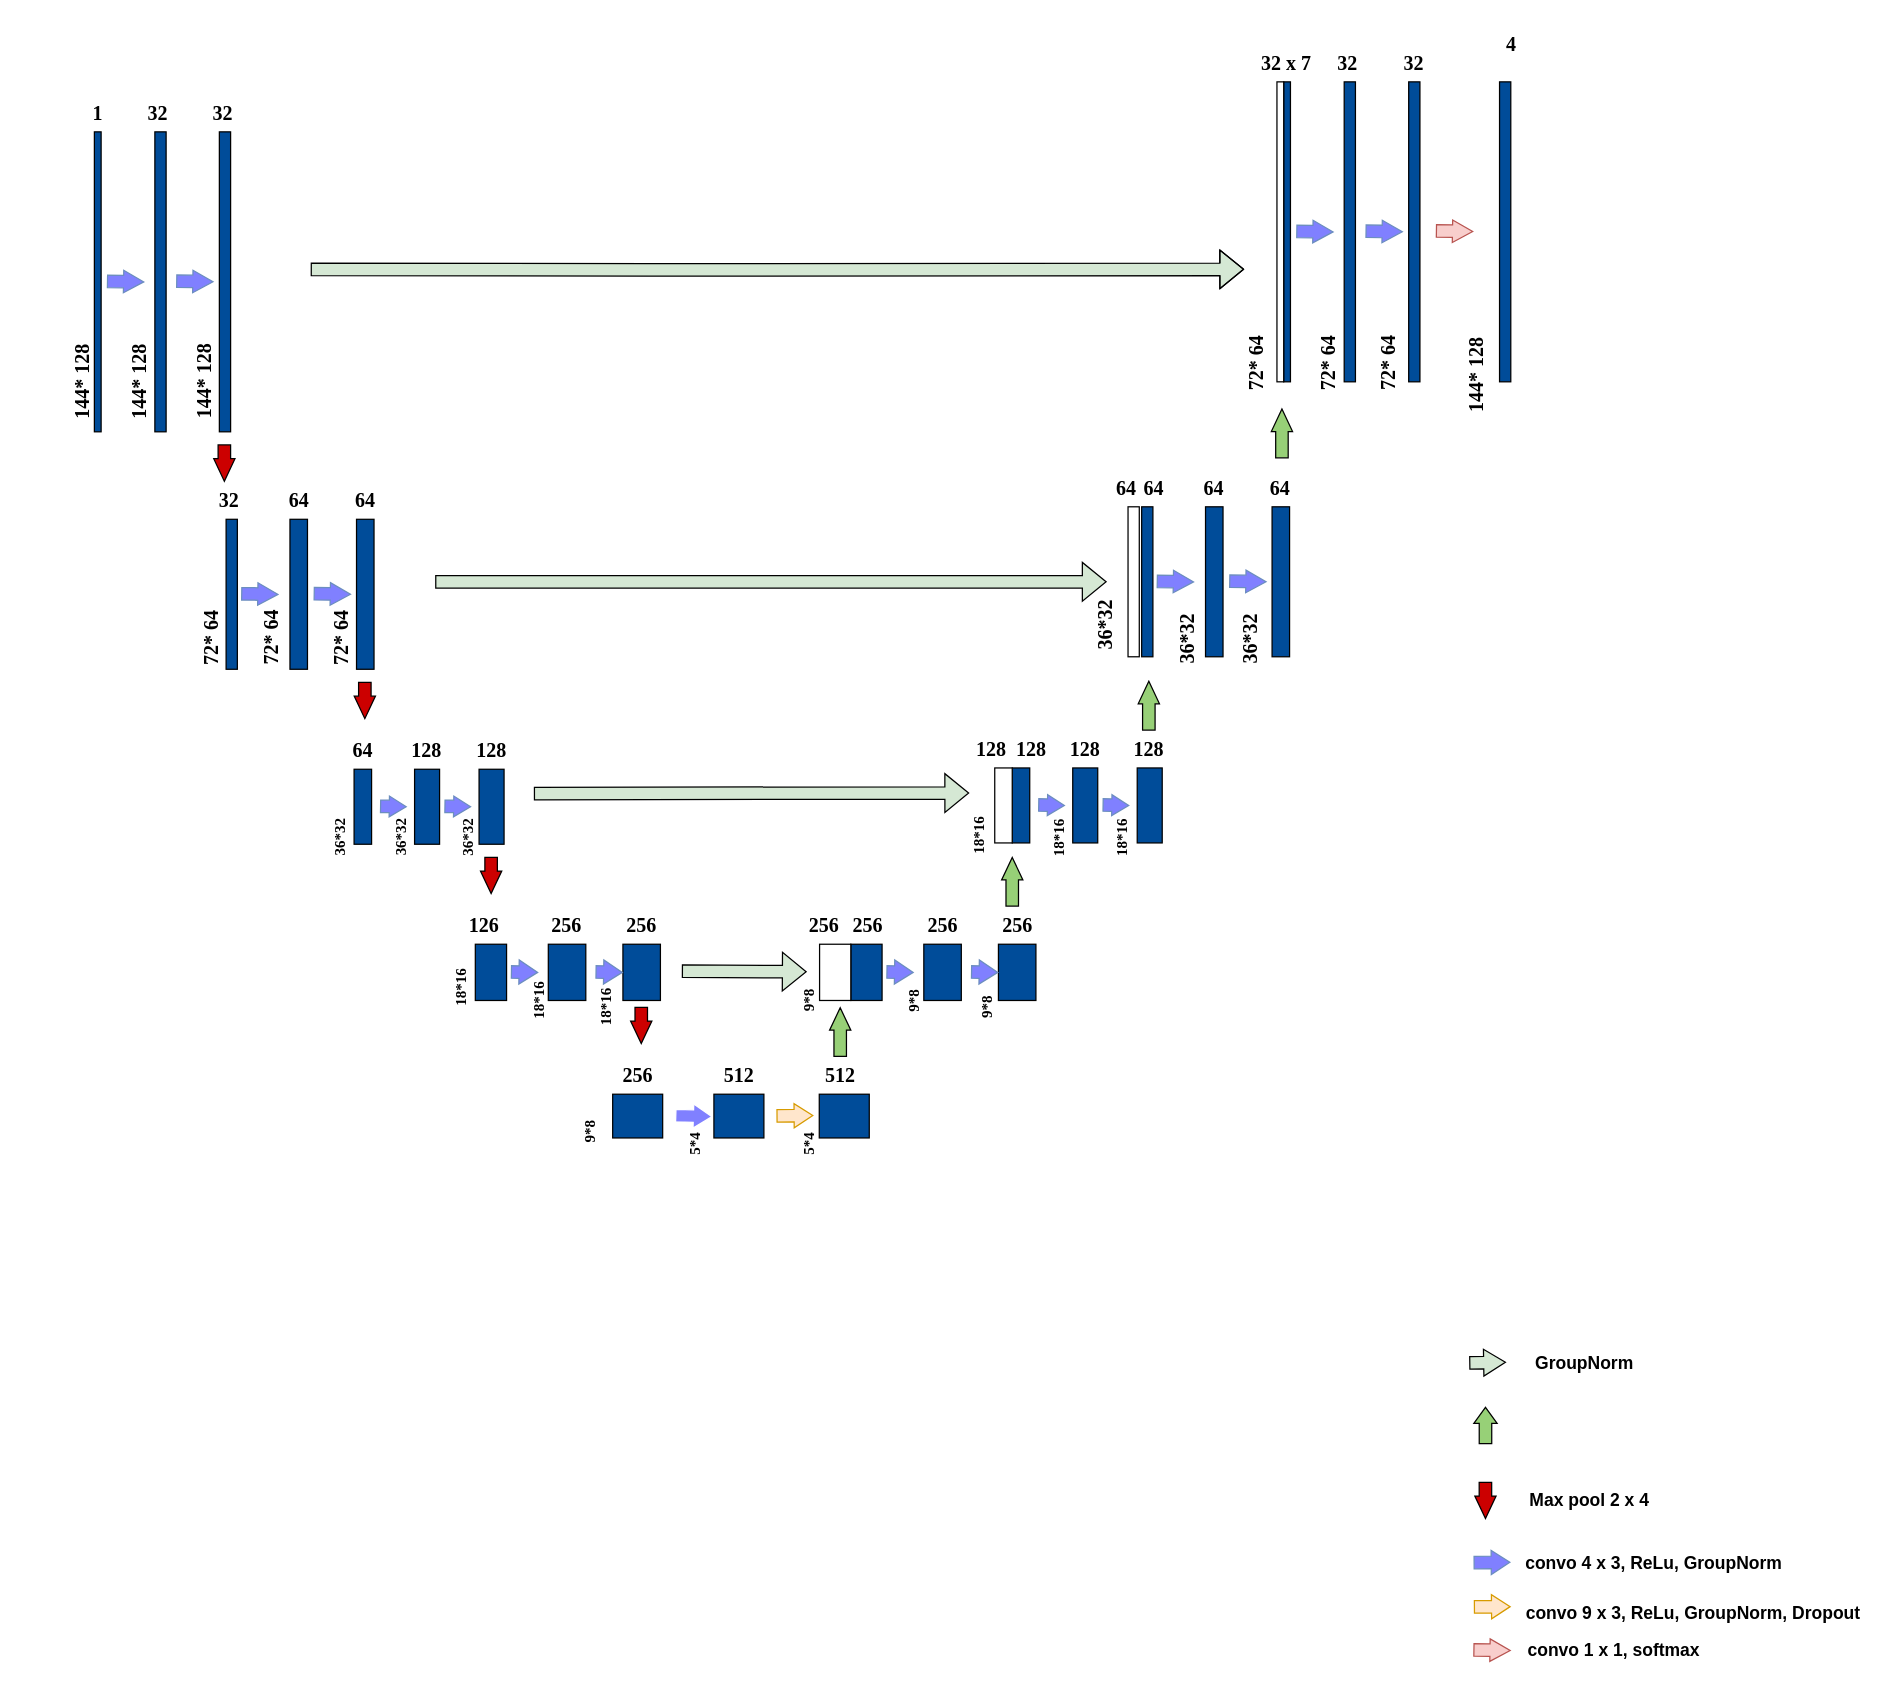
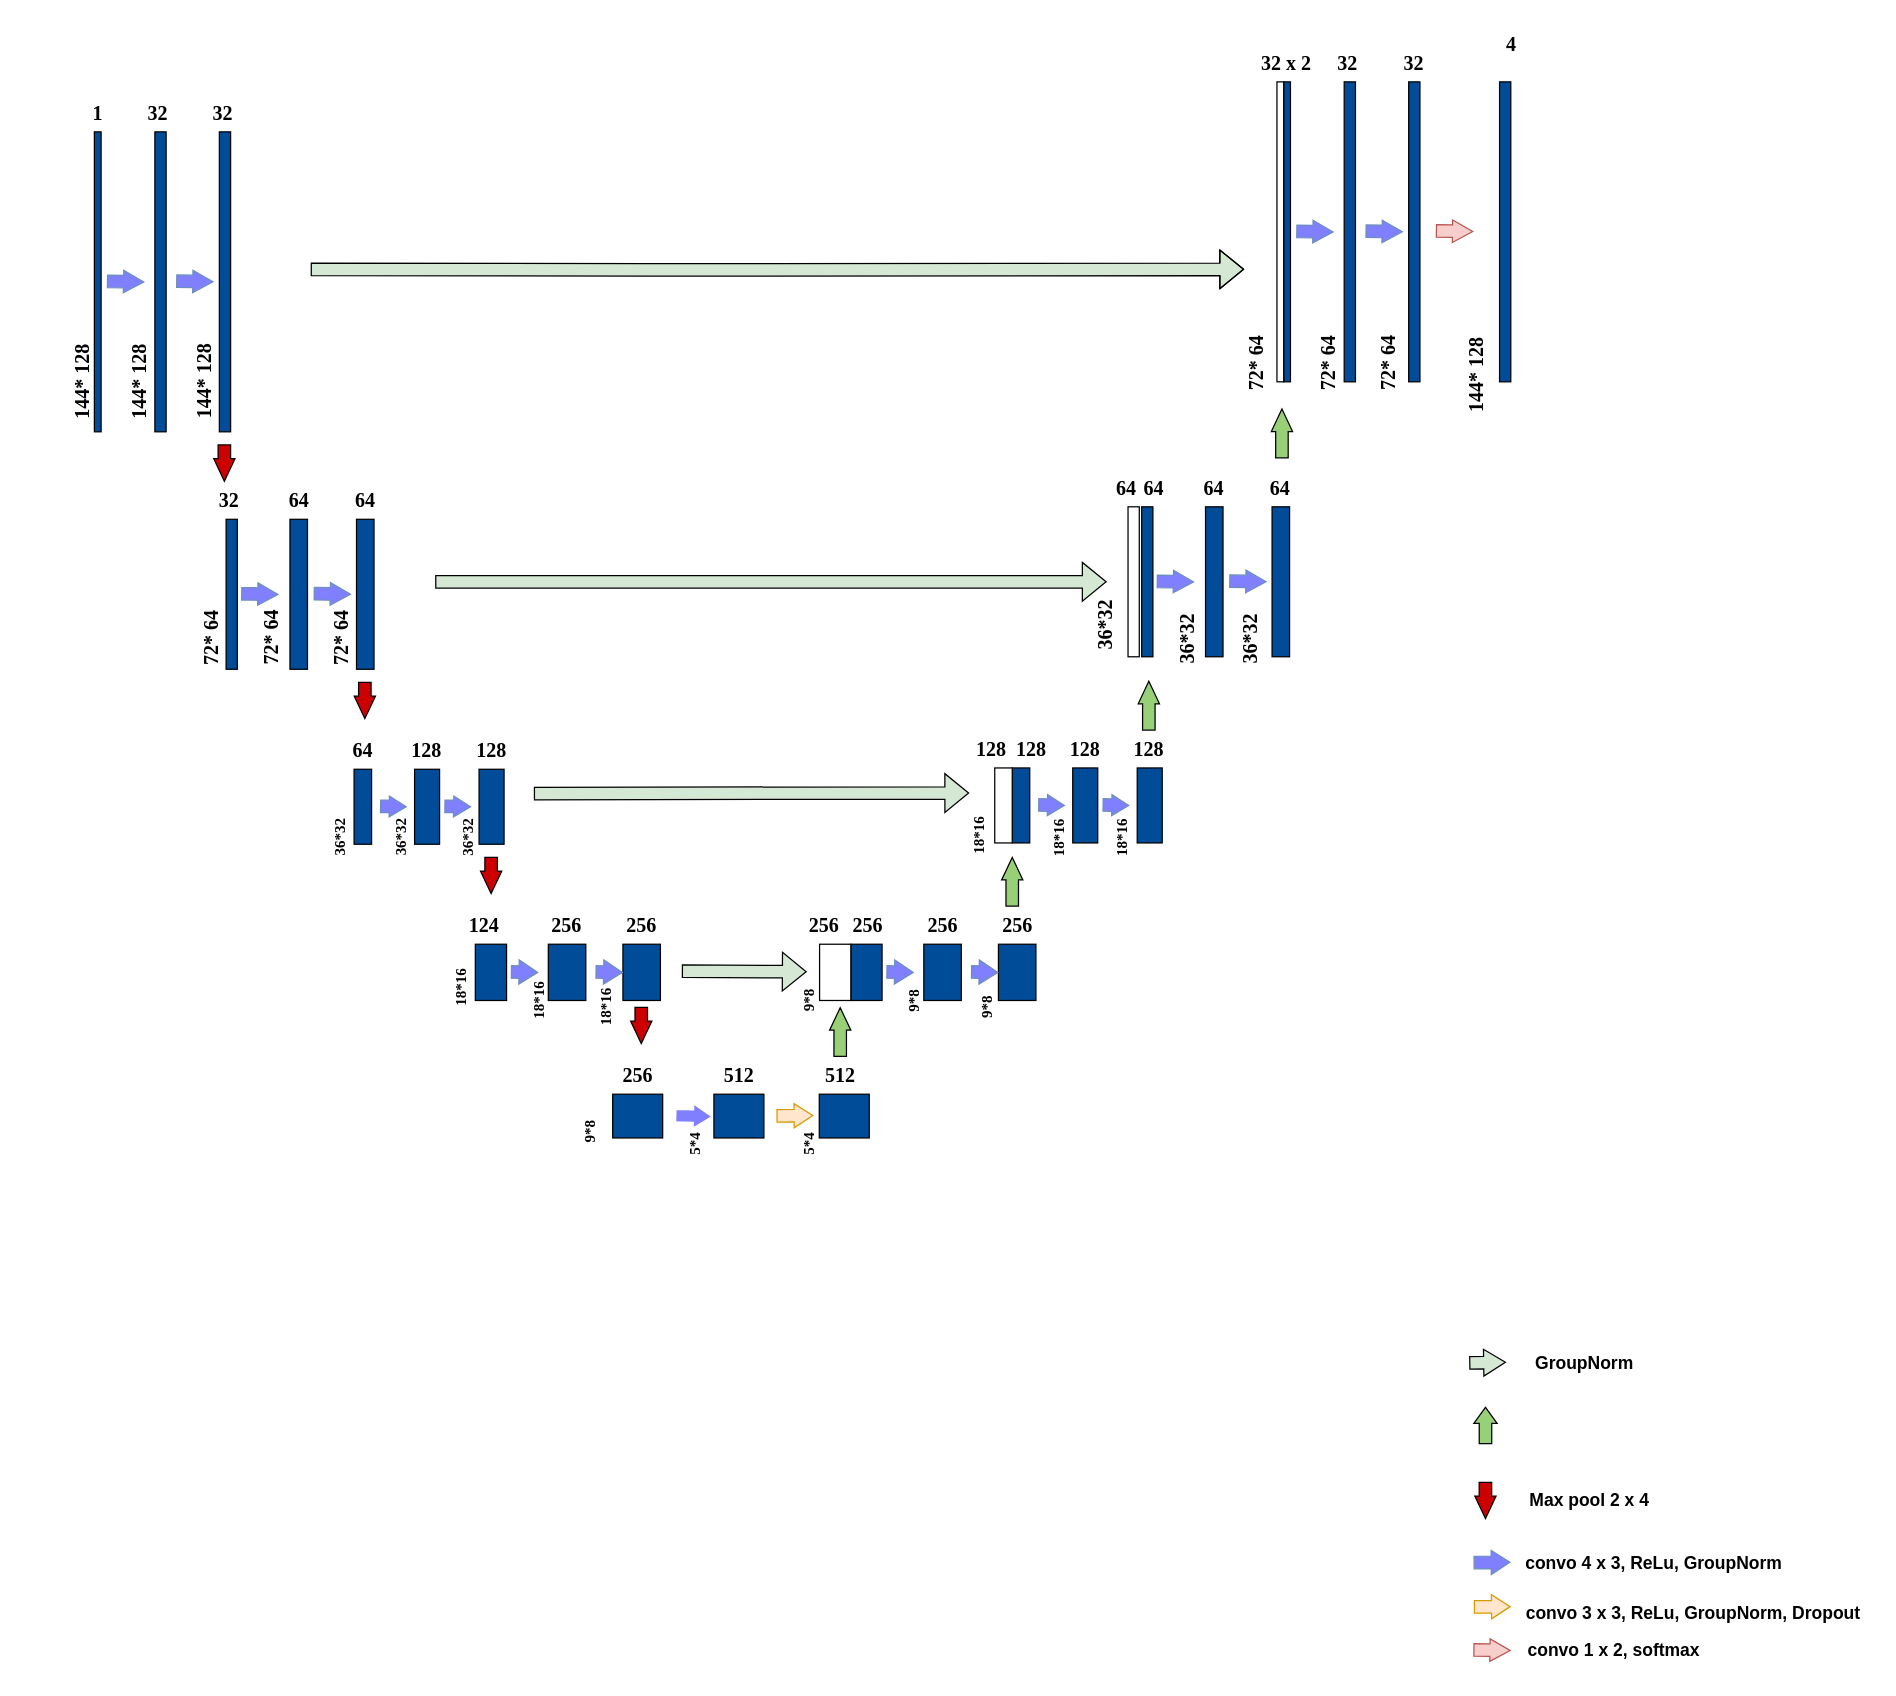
- <mxCell id="90" value="32 x 7" style="text;strokeColor=none;align=center;fillColor=none;html=1;verticalAlign=middle;whiteSpace=wrap;rounded=0;fontFamily=Times New Roman;fontStyle=1;fontSize=16;" parent="1" vertex="1"><mxGeometry x="999.3" y="35" width="60" height="30" as="geometry" /></mxCell>
+ <mxCell id="90" value="32 x 2" style="text;strokeColor=none;align=center;fillColor=none;html=1;verticalAlign=middle;whiteSpace=wrap;rounded=0;fontFamily=Times New Roman;fontStyle=1;fontSize=16;" parent="1" vertex="1"><mxGeometry x="999.3" y="35" width="60" height="30" as="geometry" /></mxCell>
- <mxCell id="50" value="126" style="text;strokeColor=none;align=center;fillColor=none;html=1;verticalAlign=middle;whiteSpace=wrap;rounded=0;fontFamily=Times New Roman;fontSize=16;fontStyle=1" parent="1" vertex="1"><mxGeometry x="356.8" y="725" width="60" height="30" as="geometry" /></mxCell>
+ <mxCell id="50" value="124" style="text;strokeColor=none;align=center;fillColor=none;html=1;verticalAlign=middle;whiteSpace=wrap;rounded=0;fontFamily=Times New Roman;fontSize=16;fontStyle=1" parent="1" vertex="1"><mxGeometry x="356.8" y="725" width="60" height="30" as="geometry" /></mxCell>
- <mxCell id="134" value="&lt;b&gt;&lt;font style=&quot;font-size: 14px;&quot;&gt;convo 9 x 3, ReLu, GroupNorm, Dropout&lt;br&gt;&lt;/font&gt;&lt;/b&gt;" style="text;strokeColor=none;align=center;fillColor=none;html=1;verticalAlign=middle;whiteSpace=wrap;rounded=0;" vertex="1" parent="1"><mxGeometry x="1214.3" y="1275" width="280.7" height="30" as="geometry" /></mxCell>
+ <mxCell id="134" value="&lt;b&gt;&lt;font style=&quot;font-size: 14px;&quot;&gt;convo 3 x 3, ReLu, GroupNorm, Dropout&lt;br&gt;&lt;/font&gt;&lt;/b&gt;" style="text;strokeColor=none;align=center;fillColor=none;html=1;verticalAlign=middle;whiteSpace=wrap;rounded=0;" vertex="1" parent="1"><mxGeometry x="1214.3" y="1275" width="280.7" height="30" as="geometry" /></mxCell>
- <mxCell id="108" value="&lt;b&gt;&lt;font style=&quot;font-size: 14px;&quot;&gt;convo 1 x 1, softmax&lt;br&gt;&lt;/font&gt;&lt;/b&gt;" style="text;strokeColor=none;align=center;fillColor=none;html=1;verticalAlign=middle;whiteSpace=wrap;rounded=0;" parent="1" vertex="1"><mxGeometry x="1208.3" y="1305" width="166.35" height="30" as="geometry" /></mxCell>
+ <mxCell id="108" value="&lt;b&gt;&lt;font style=&quot;font-size: 14px;&quot;&gt;convo 1 x 2, softmax&lt;br&gt;&lt;/font&gt;&lt;/b&gt;" style="text;strokeColor=none;align=center;fillColor=none;html=1;verticalAlign=middle;whiteSpace=wrap;rounded=0;" parent="1" vertex="1"><mxGeometry x="1208.3" y="1305" width="166.35" height="30" as="geometry" /></mxCell>
